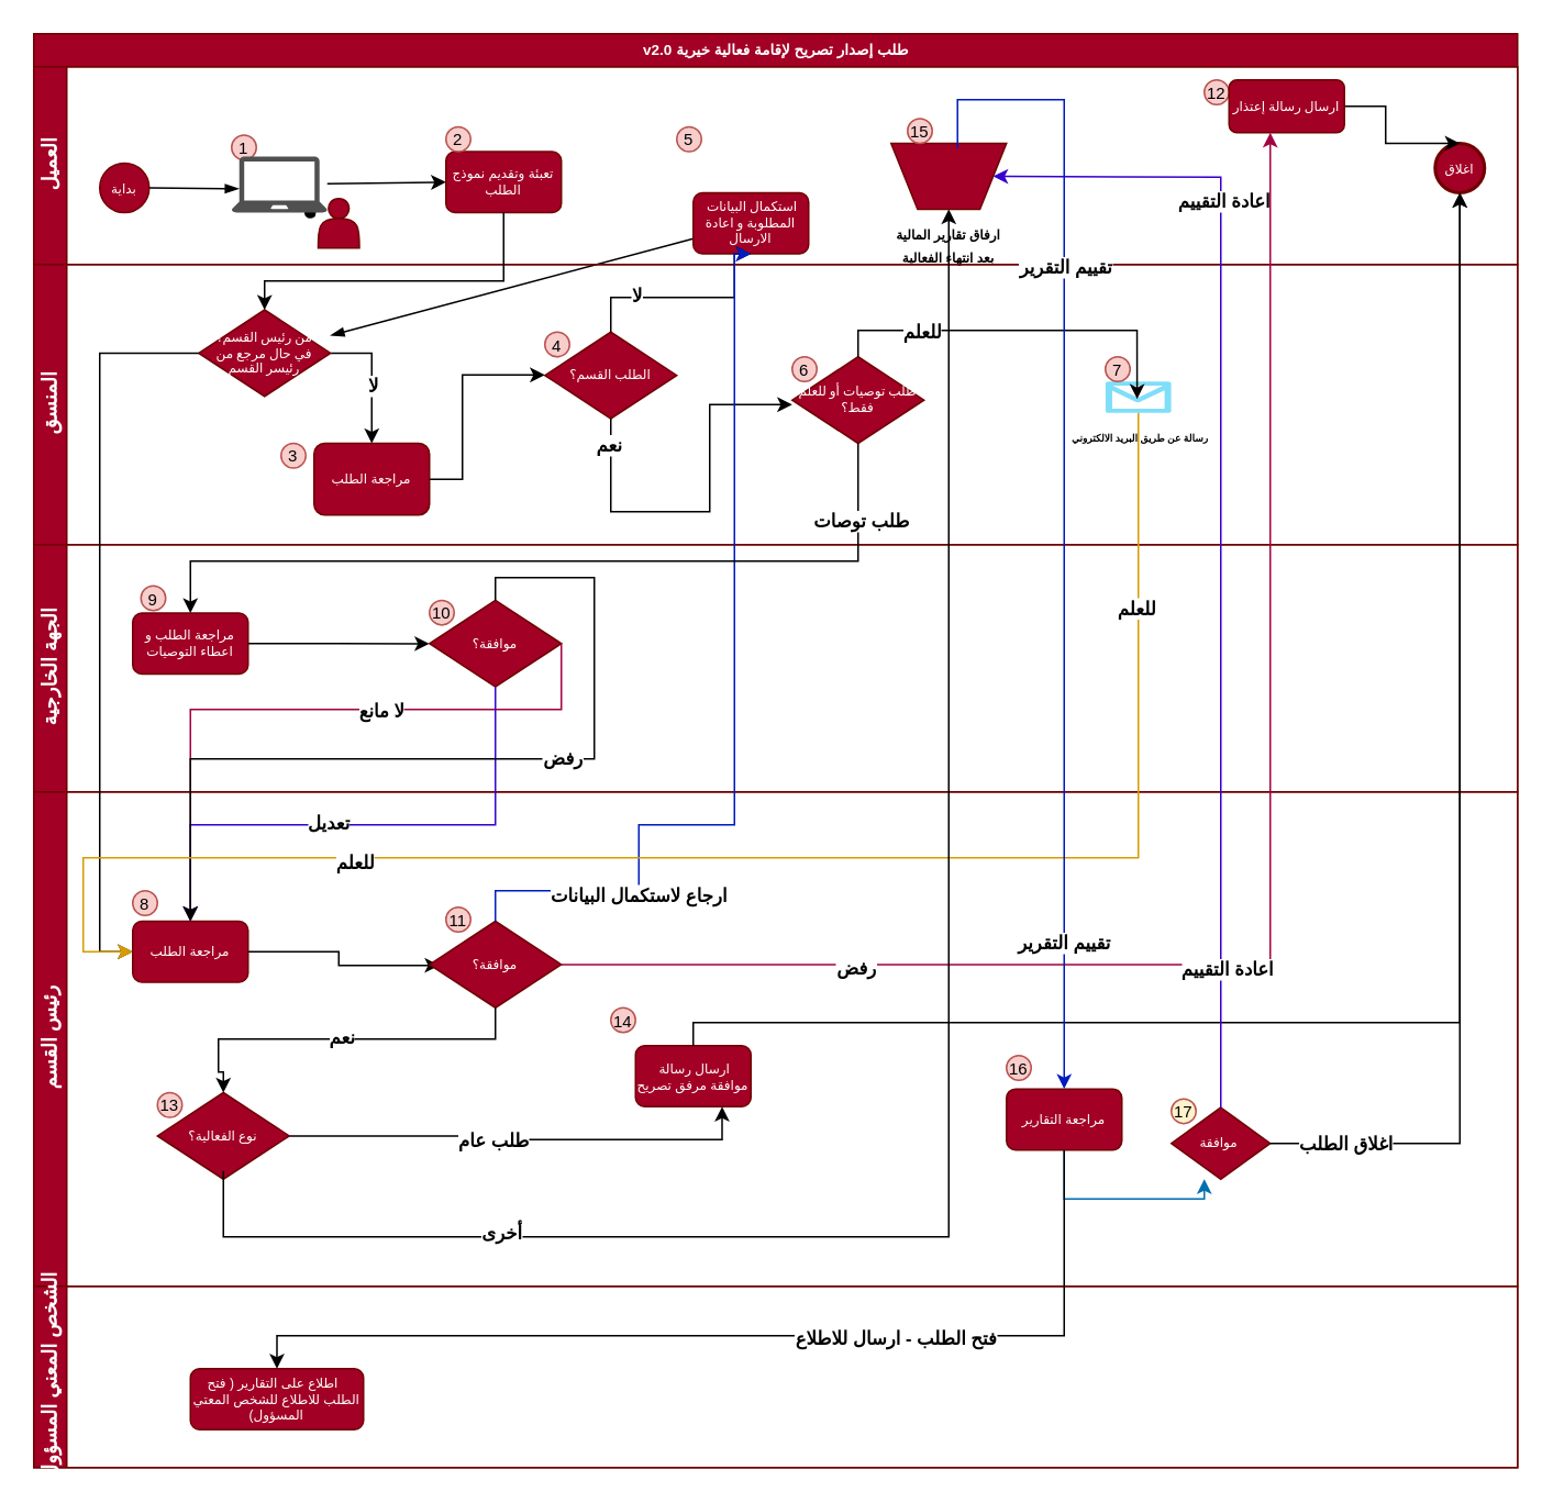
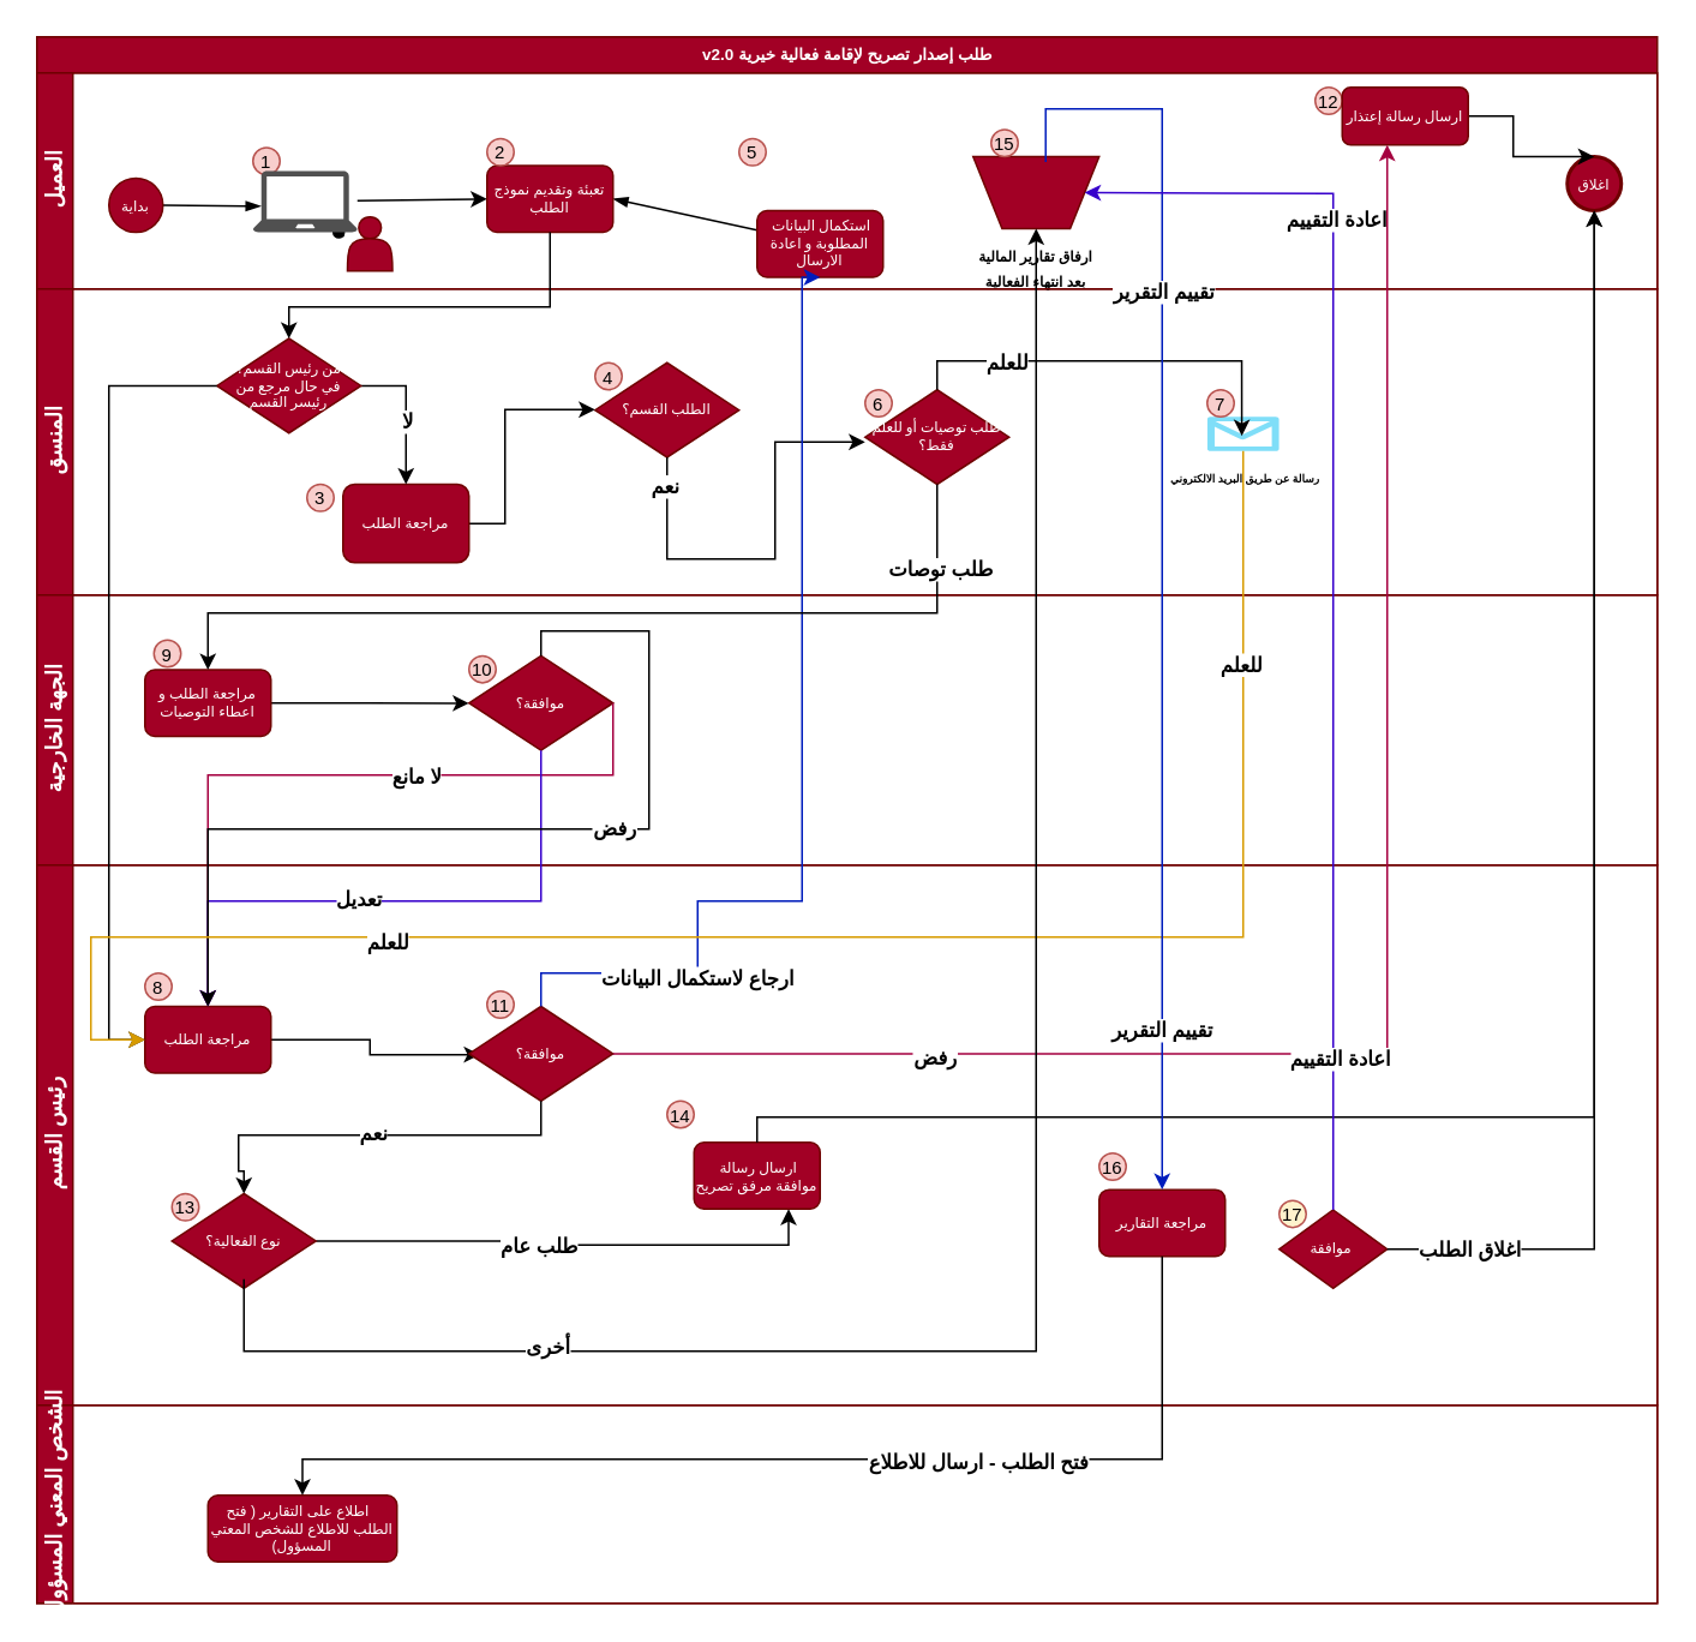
- <mxCell id="45" style="edgeStyle=orthogonalEdgeStyle;rounded=0;orthogonalLoop=1;jettySize=auto;html=1;entryX=0.5;entryY=1;entryDx=0;entryDy=0;" parent="2" source="25" target="10" edge="1"><mxGeometry relative="1" as="geometry"><Array as="points"><mxPoint x="350" y="160" /><mxPoint x="425" y="160" /></Array></mxGeometry></mxCell>
- <mxCell id="46" value="&lt;b&gt;لا&lt;/b&gt;" style="edgeLabel;html=1;align=center;verticalAlign=middle;resizable=0;points=[];" parent="45" vertex="1" connectable="0"><mxGeometry x="-0.454" y="2" relative="1" as="geometry"><mxPoint as="offset" /></mxGeometry></mxCell>
- <mxCell id="4" style="edgeStyle=none;rounded=0;jumpStyle=none;orthogonalLoop=1;jettySize=auto;html=1;endArrow=blockThin;endFill=1;" parent="3" source="10" target="30" edge="1"><mxGeometry relative="1" as="geometry" /></mxCell>
+ <mxCell id="4" style="edgeStyle=none;rounded=0;jumpStyle=none;orthogonalLoop=1;jettySize=auto;html=1;entryX=1;entryY=0.5;entryDx=0;entryDy=0;endArrow=blockThin;endFill=1;" parent="3" source="10" target="14" edge="1"><mxGeometry relative="1" as="geometry" /></mxCell>
- <mxCell id="57" style="edgeStyle=orthogonalEdgeStyle;rounded=0;orthogonalLoop=1;jettySize=auto;html=1;fillColor=#1ba1e2;strokeColor=#006EAF;" parent="47" source="53" target="55" edge="1"><mxGeometry relative="1" as="geometry"><Array as="points"><mxPoint x="625" y="247" /><mxPoint x="710" y="247" /></Array></mxGeometry></mxCell>
